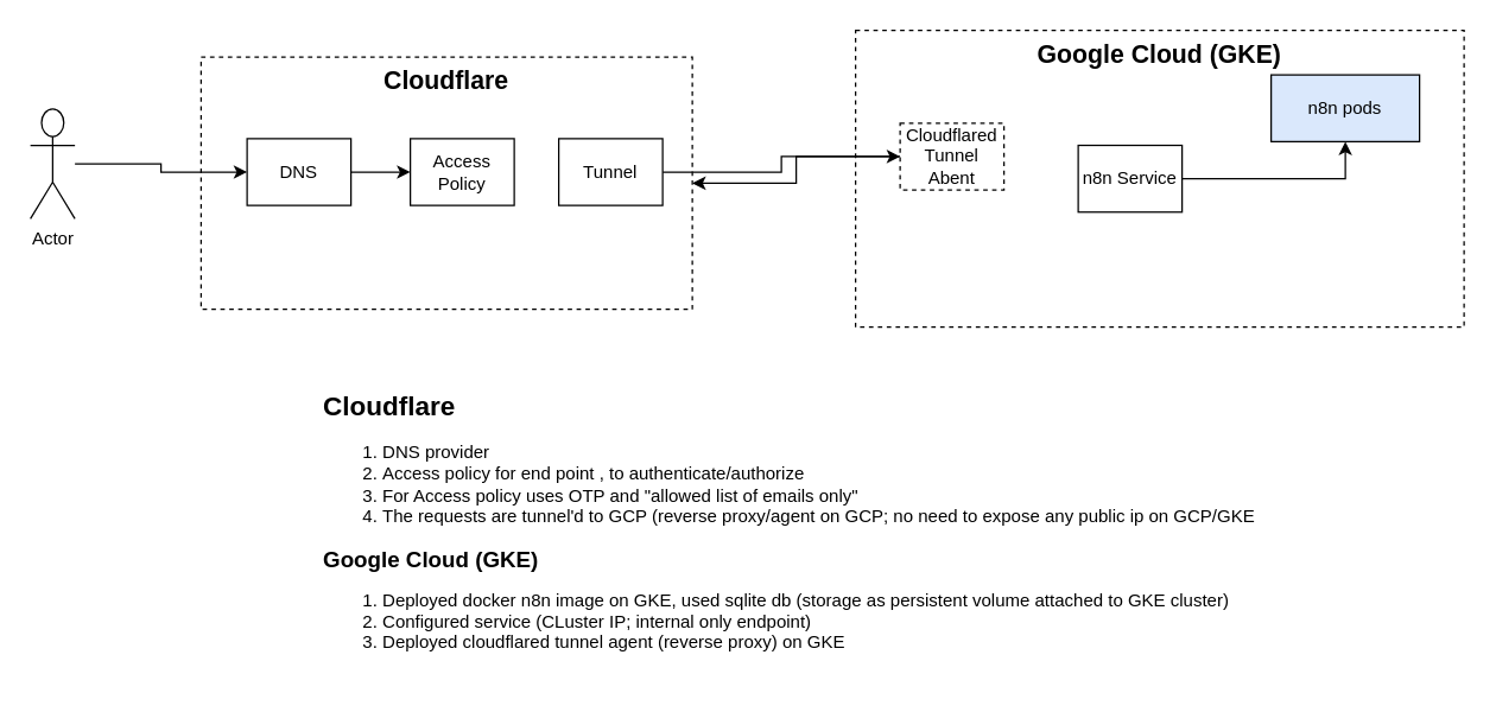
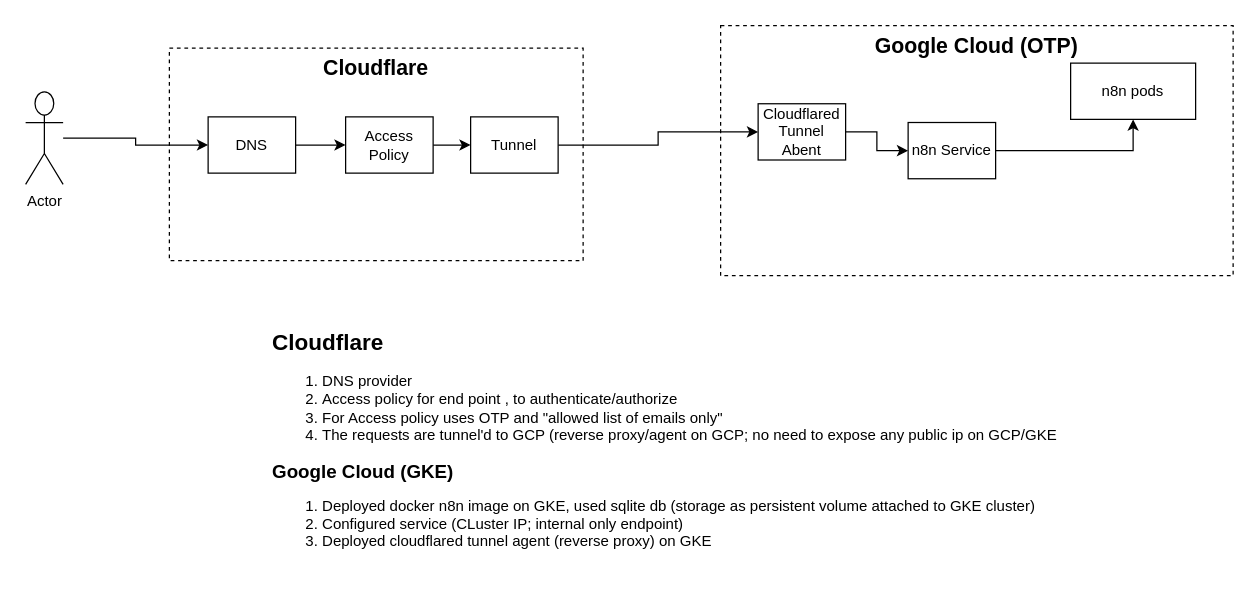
- <mxCell id="6" value="Google Cloud (GKE)" style="rounded=0;whiteSpace=wrap;html=1;verticalAlign=top;fontStyle=1;fontSize=17;dashed=1;" vertex="1" parent="1"><mxGeometry x="576" y="20" width="410" height="200" as="geometry" /></mxCell>
+ <mxCell id="6" value="Google Cloud (OTP)" style="rounded=0;whiteSpace=wrap;html=1;verticalAlign=top;fontStyle=1;fontSize=17;dashed=1;" vertex="1" parent="1"><mxGeometry x="576" y="20" width="410" height="200" as="geometry" /></mxCell>
- <mxCell id="11" value="n8n pods" style="rounded=0;whiteSpace=wrap;html=1;fillColor=#dae8fc;" vertex="1" parent="1"><mxGeometry x="856" y="50" width="100" height="45" as="geometry" /></mxCell>
+ <mxCell id="11" value="n8n pods" style="rounded=0;whiteSpace=wrap;html=1;" vertex="1" parent="1"><mxGeometry x="856" y="50" width="100" height="45" as="geometry" /></mxCell>
- <mxCell id="10" value="Cloudflared&lt;br&gt;Tunnel Abent" style="rounded=0;whiteSpace=wrap;html=1;dashed=1;" vertex="1" parent="1"><mxGeometry x="606" y="82.5" width="70" height="45" as="geometry" /></mxCell>
+ <mxCell id="10" value="Cloudflared&lt;br&gt;Tunnel Abent" style="rounded=0;whiteSpace=wrap;html=1;" vertex="1" parent="1"><mxGeometry x="606" y="82.5" width="70" height="45" as="geometry" /></mxCell>
+ <mxCell id="4" value="" style="edgeStyle=orthogonalEdgeStyle;rounded=0;orthogonalLoop=1;jettySize=auto;html=1;" edge="1" parent="1" source="5" target="8"><mxGeometry relative="1" as="geometry" /></mxCell>
- <mxCell id="9" value="" style="edgeStyle=orthogonalEdgeStyle;rounded=0;orthogonalLoop=1;jettySize=auto;html=1;" edge="1" parent="1" source="10" target="2"><mxGeometry relative="1" as="geometry" /></mxCell>
+ <mxCell id="9" value="" style="edgeStyle=orthogonalEdgeStyle;rounded=0;orthogonalLoop=1;jettySize=auto;html=1;" edge="1" parent="1" source="10" target="13"><mxGeometry relative="1" as="geometry" /></mxCell>
